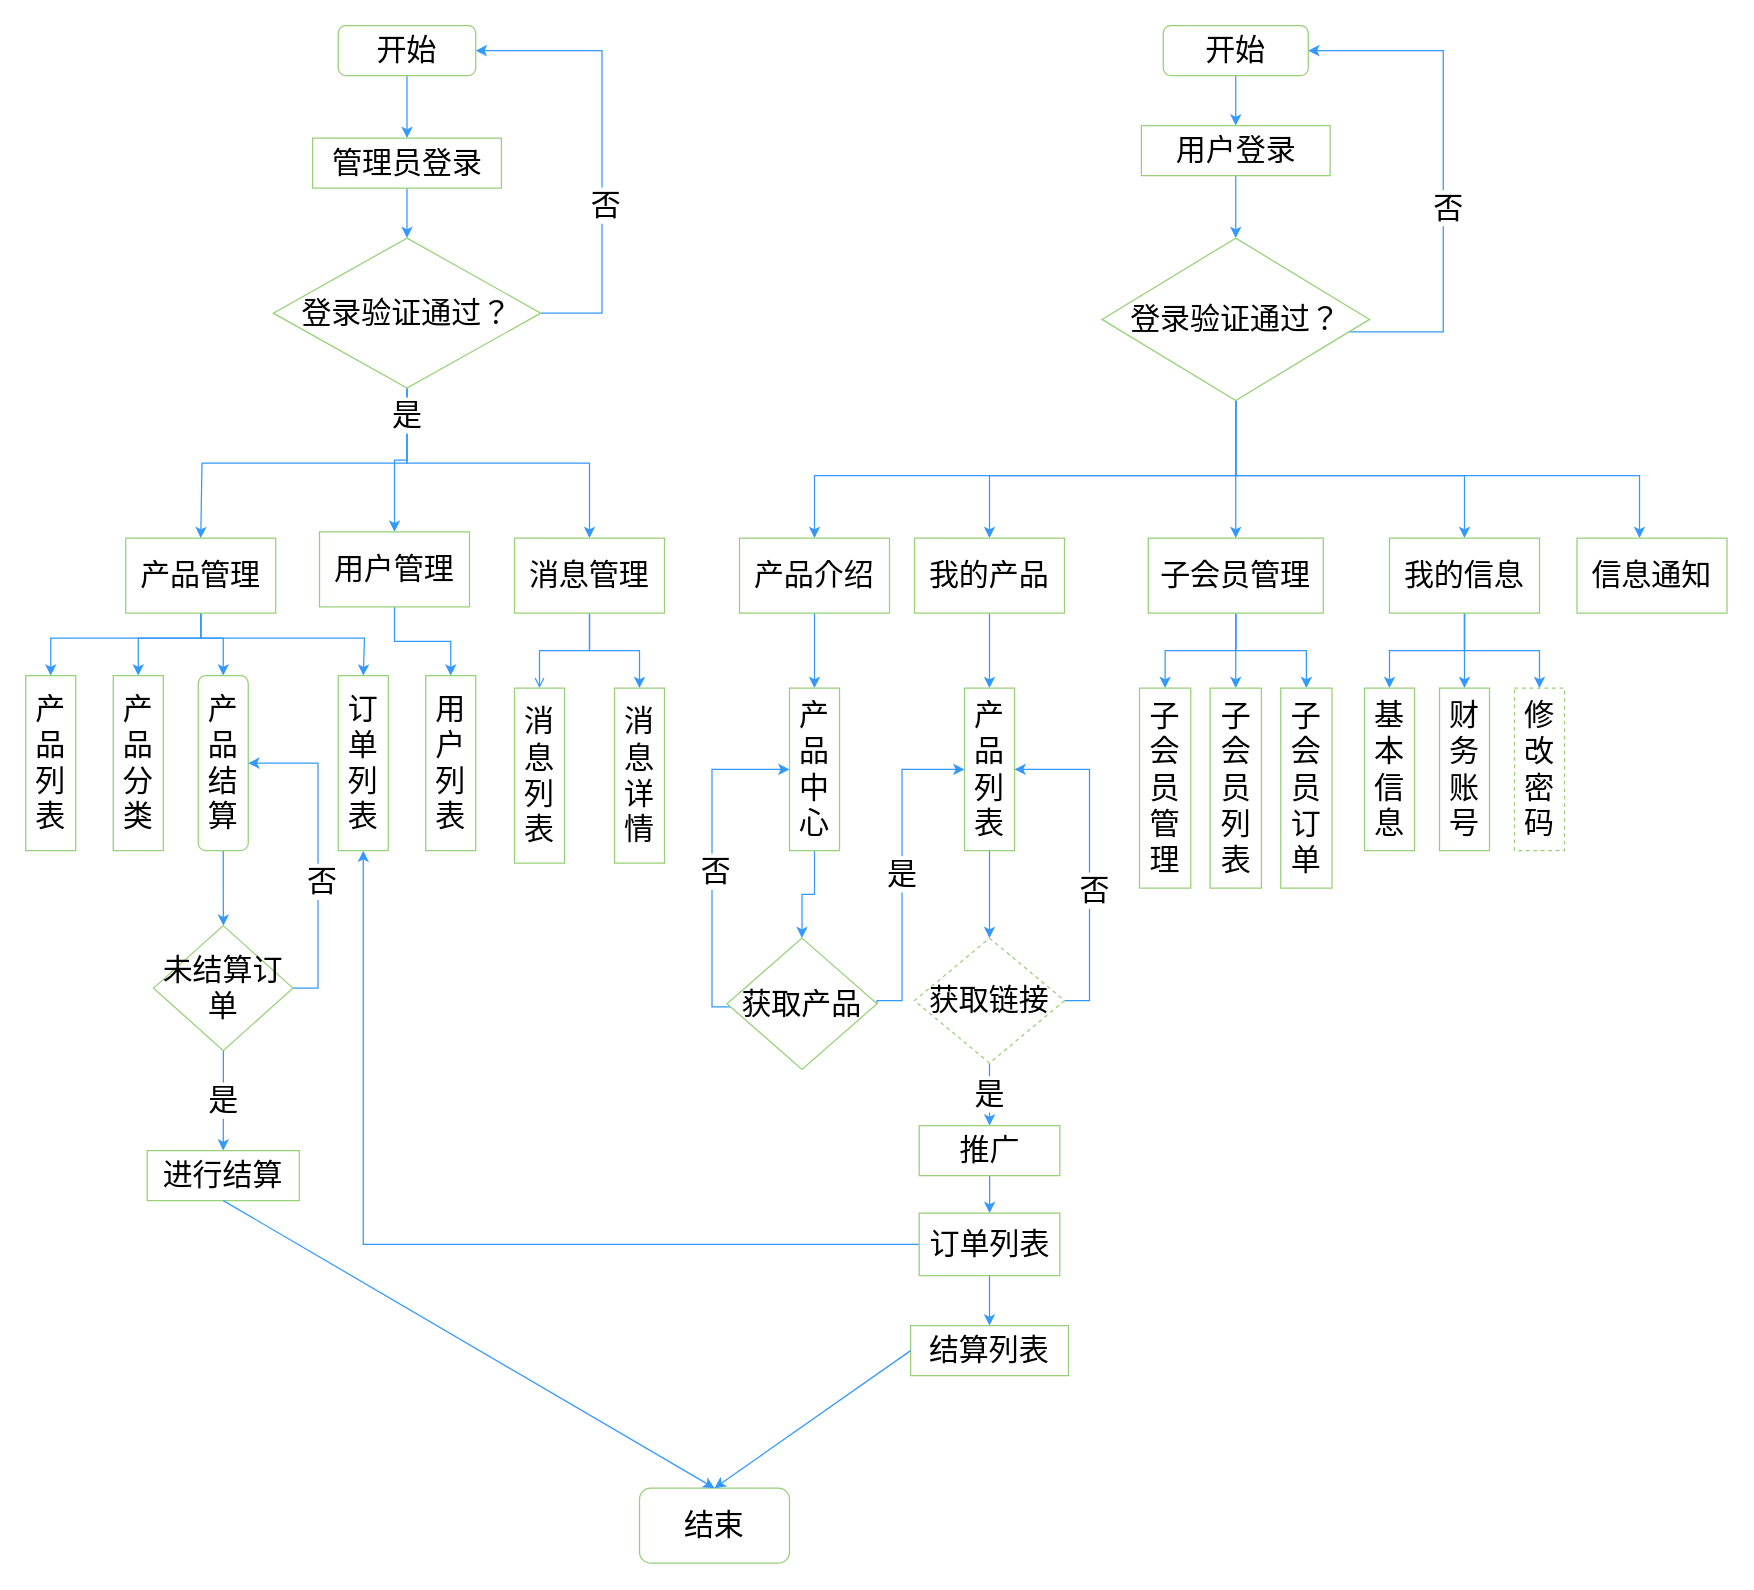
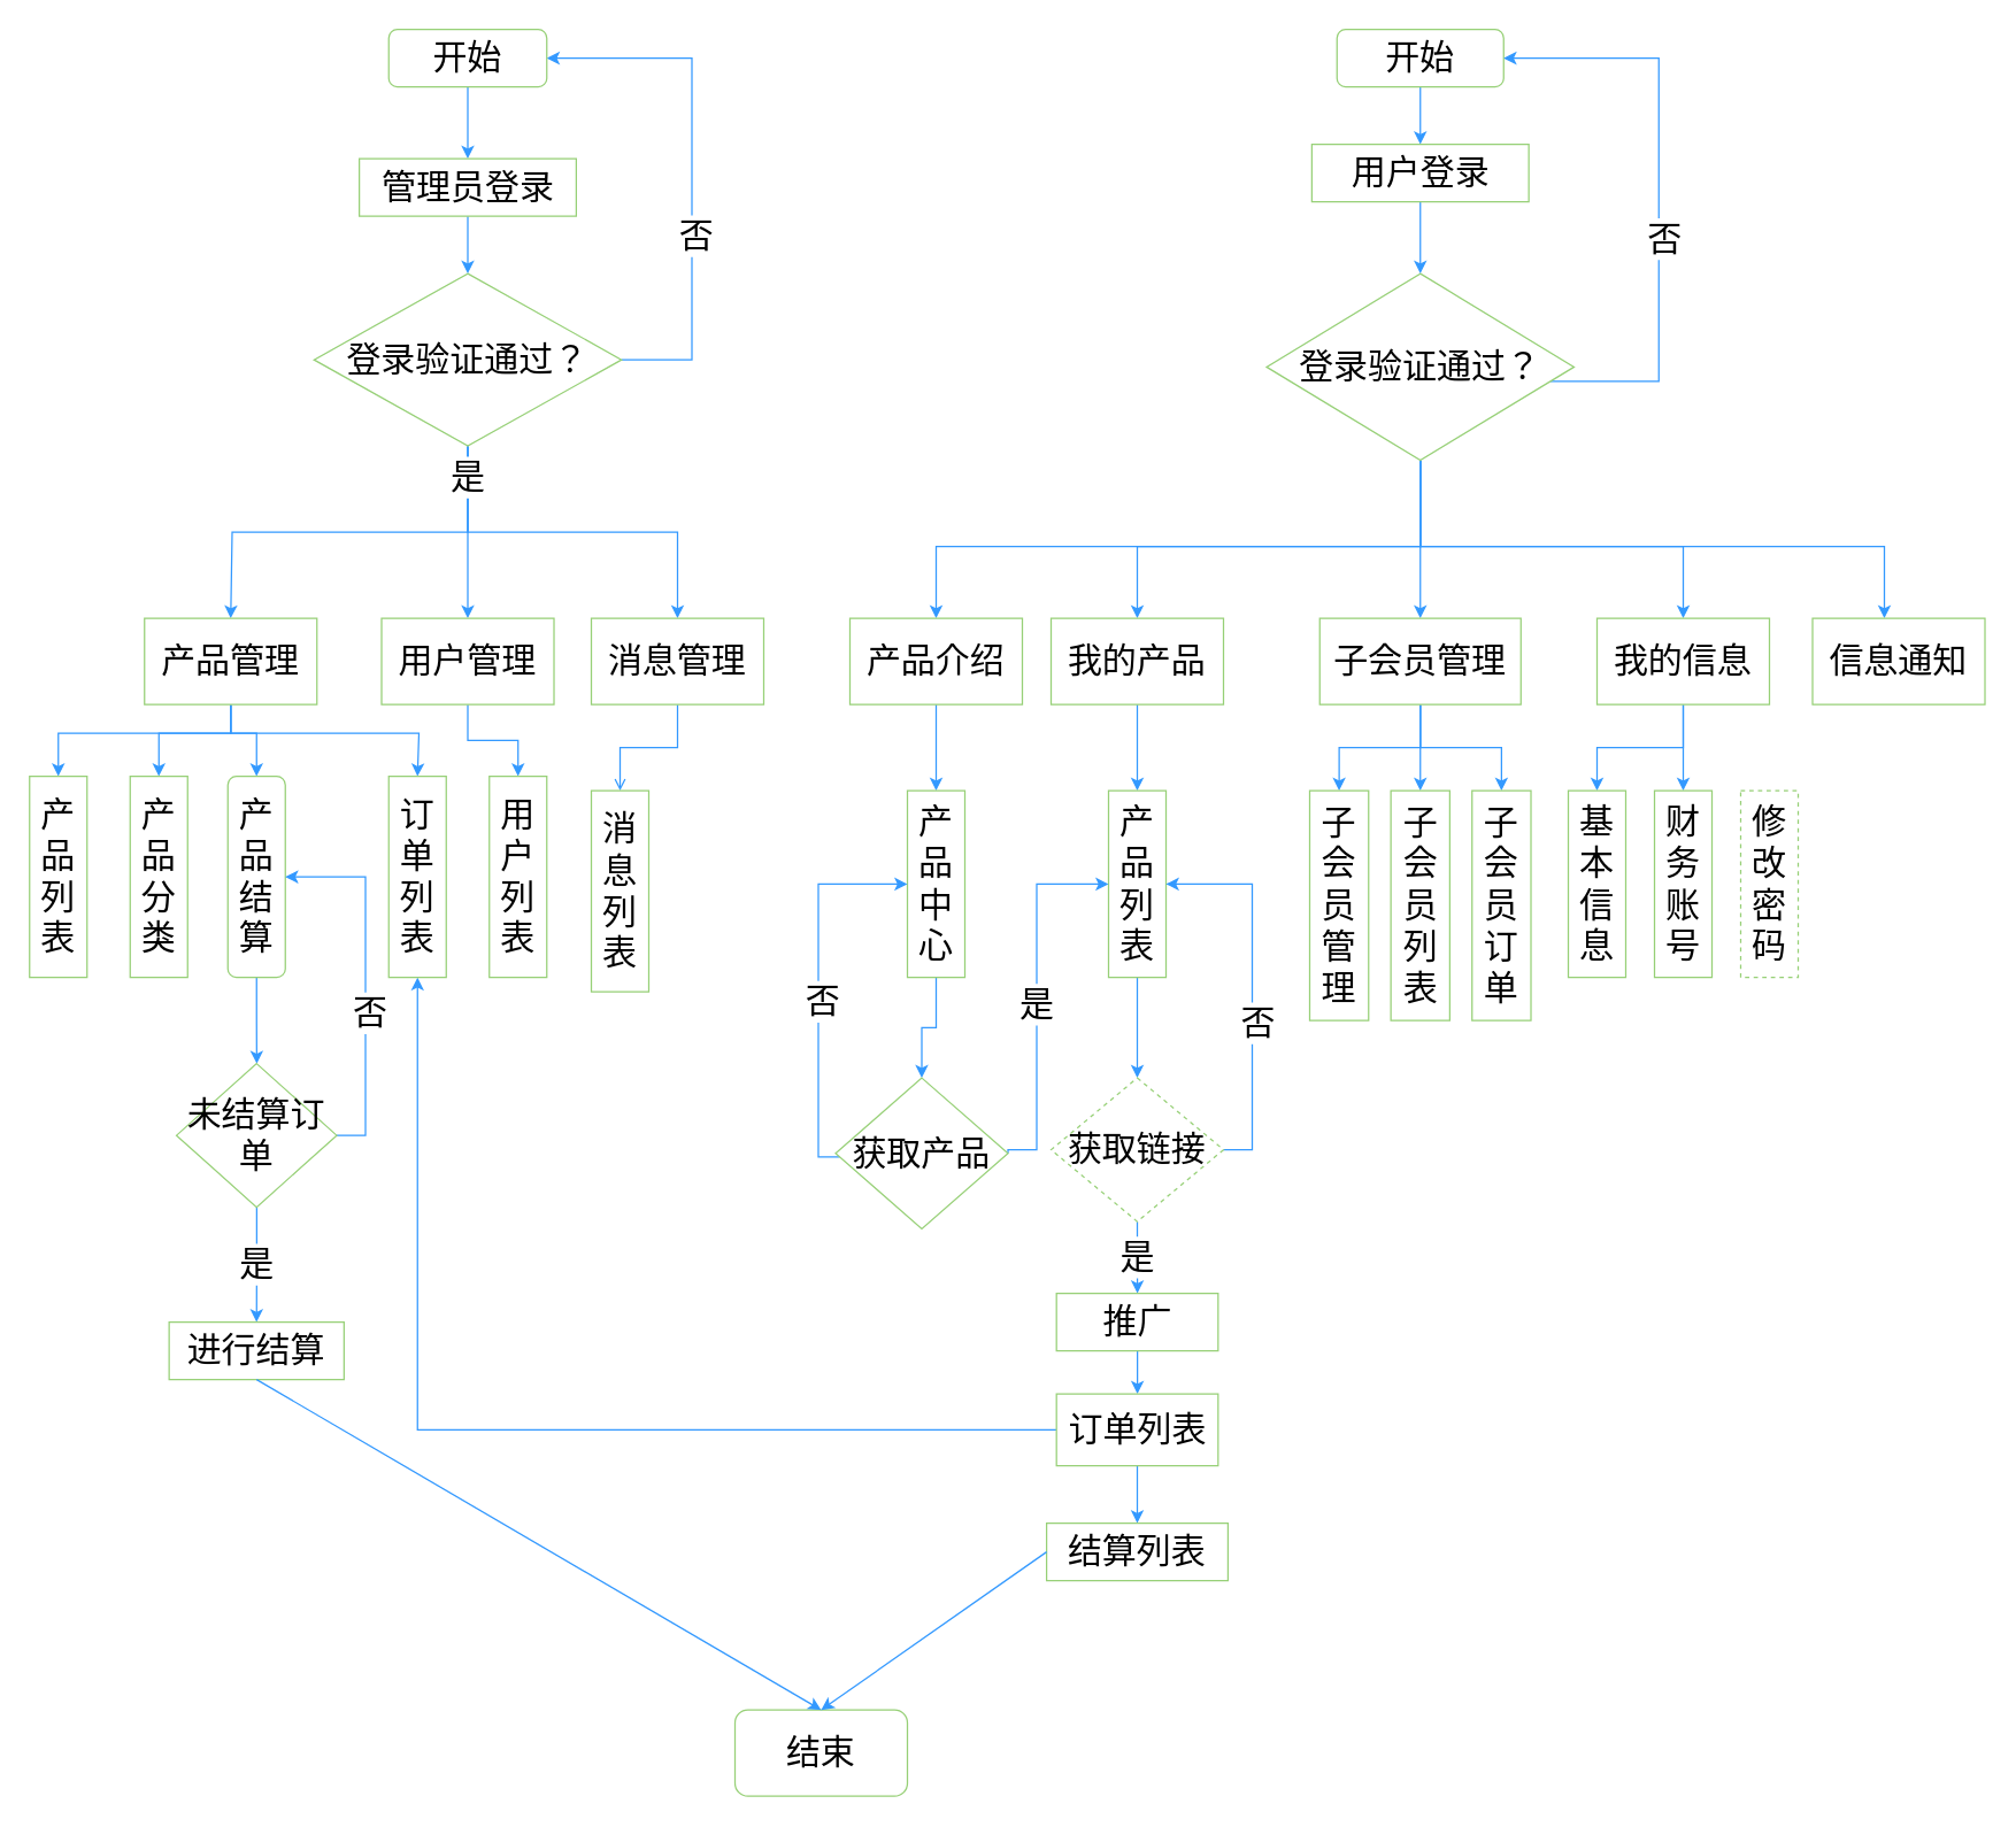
- <mxCell id="17" value="用户管理" style="rounded=0;whiteSpace=wrap;html=1;fontSize=24;strokeColor=#97D077;" vertex="1" parent="1"><mxGeometry x="255" y="425" width="120" height="60" as="geometry" /></mxCell>
+ <mxCell id="17" value="用户管理" style="rounded=0;whiteSpace=wrap;html=1;fontSize=24;strokeColor=#97D077;" vertex="1" parent="1"><mxGeometry x="265" y="430" width="120" height="60" as="geometry" /></mxCell>
- <mxCell id="19" style="edgeStyle=orthogonalEdgeStyle;rounded=0;orthogonalLoop=1;jettySize=auto;html=1;entryX=0.5;entryY=0;entryDx=0;entryDy=0;fontSize=24;strokeColor=#3399FF;" edge="1" parent="1" source="20" target="27"><mxGeometry relative="1" as="geometry" /></mxCell>
- <mxCell id="48" style="edgeStyle=orthogonalEdgeStyle;rounded=0;orthogonalLoop=1;jettySize=auto;html=1;entryX=0.5;entryY=0;entryDx=0;entryDy=0;fontSize=24;strokeColor=#3399FF;" edge="1" parent="1" source="49" target="60"><mxGeometry relative="1" as="geometry" /></mxCell>
- <mxCell id="27" value="消息详情" style="rounded=0;whiteSpace=wrap;html=1;fontSize=24;strokeColor=#97D077;" vertex="1" parent="1"><mxGeometry x="491" y="550" width="40" height="140" as="geometry" /></mxCell>
